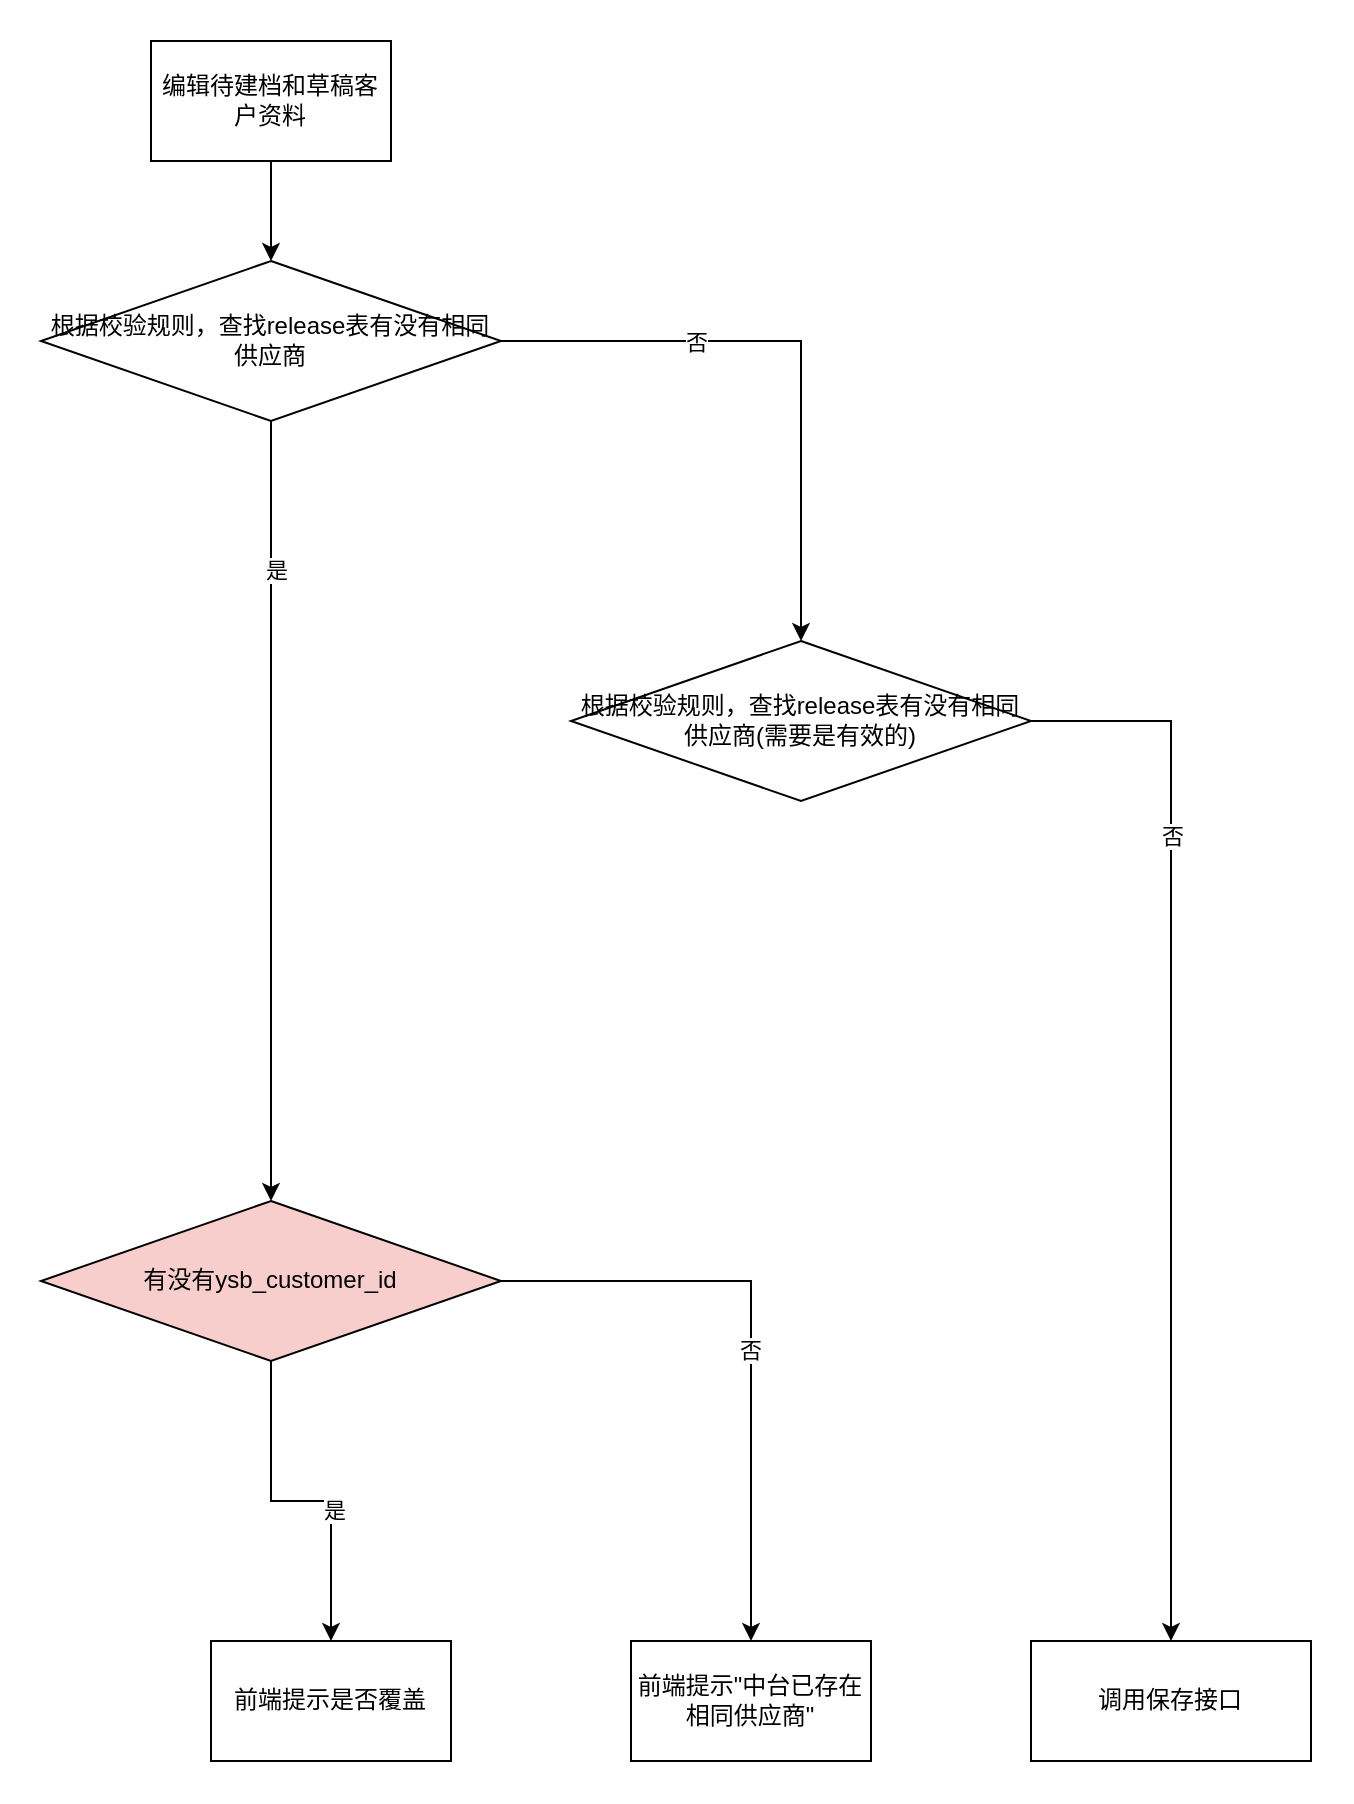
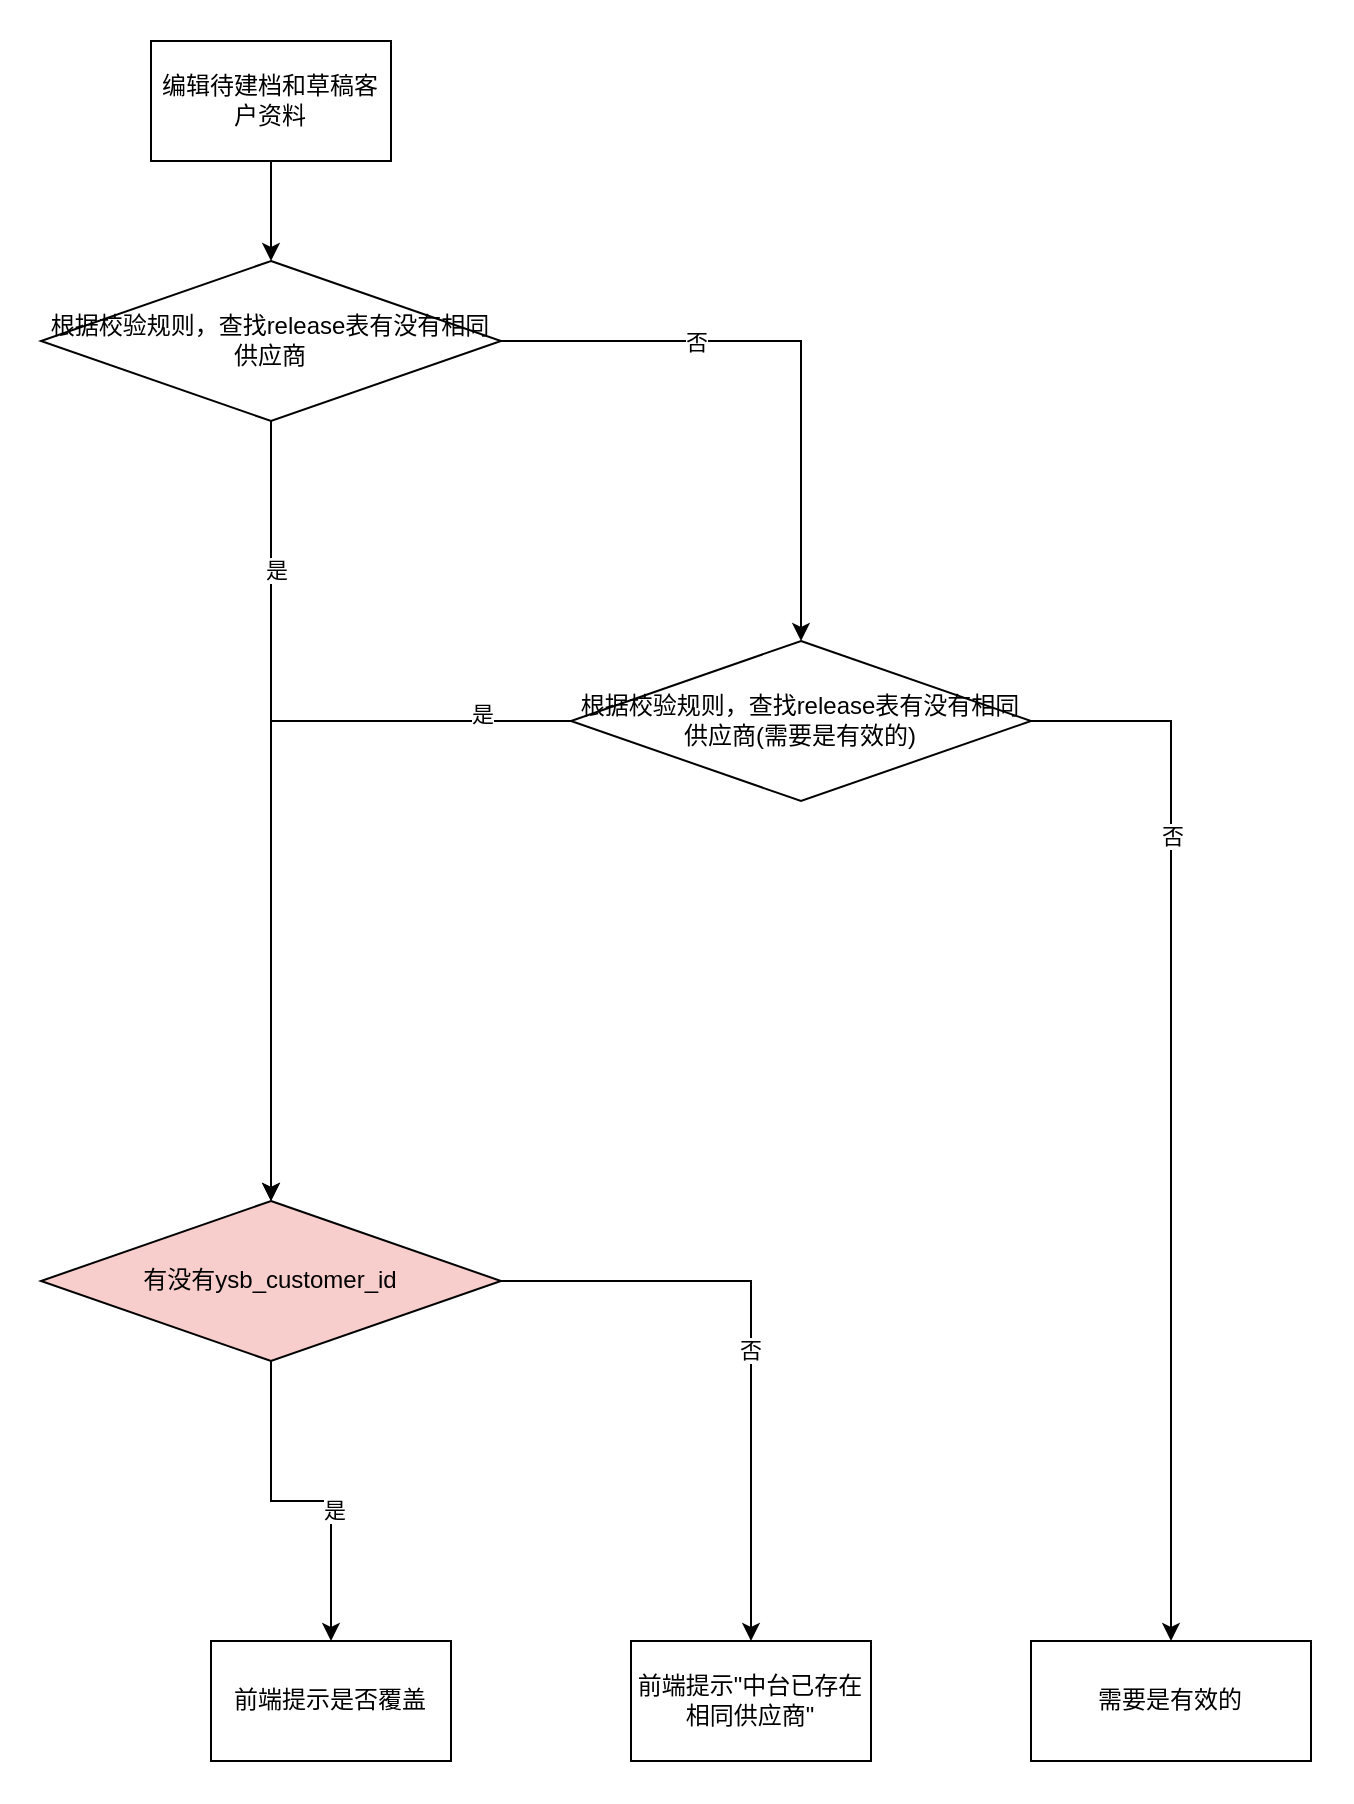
+ <mxCell id="16" style="edgeStyle=orthogonalEdgeStyle;rounded=0;orthogonalLoop=1;jettySize=auto;html=1;entryX=0.5;entryY=0;entryDx=0;entryDy=0;" parent="1" source="20" target="13" edge="1"><mxGeometry relative="1" as="geometry" /></mxCell>
+ <mxCell id="17" value="是" style="edgeLabel;html=1;align=center;verticalAlign=middle;resizable=0;points=[];" parent="16" vertex="1" connectable="0"><mxGeometry x="-0.769" y="-4" relative="1" as="geometry"><mxPoint as="offset" /></mxGeometry></mxCell>
- <mxCell id="21" value="调用保存接口" style="rounded=0;whiteSpace=wrap;html=1;" parent="1" vertex="1"><mxGeometry x="515" y="820" width="140" height="60" as="geometry" /></mxCell>
+ <mxCell id="21" value="需要是有效的" style="rounded=0;whiteSpace=wrap;html=1;" parent="1" vertex="1"><mxGeometry x="515" y="820" width="140" height="60" as="geometry" /></mxCell>
